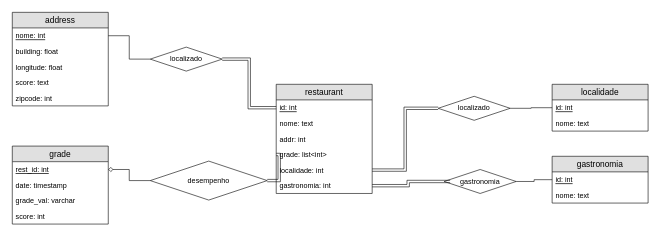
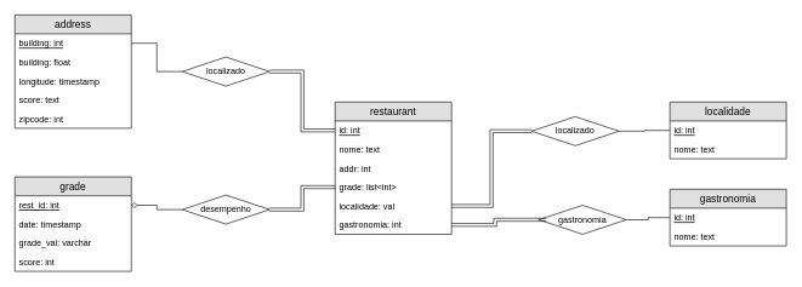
- <mxCell id="14" value="nome: int" style="text;strokeColor=none;fillColor=none;spacingLeft=4;spacingRight=4;overflow=hidden;rotatable=0;points=[[0,0.5],[1,0.5]];portConstraint=eastwest;fontSize=12;fontStyle=4" vertex="1" parent="13"><mxGeometry y="26" width="160" height="26" as="geometry" /></mxCell>
+ <mxCell id="14" value="building: int" style="text;strokeColor=none;fillColor=none;spacingLeft=4;spacingRight=4;overflow=hidden;rotatable=0;points=[[0,0.5],[1,0.5]];portConstraint=eastwest;fontSize=12;fontStyle=4" vertex="1" parent="13"><mxGeometry y="26" width="160" height="26" as="geometry" /></mxCell>
- <mxCell id="16" value="longitude: float" style="text;strokeColor=none;fillColor=none;spacingLeft=4;spacingRight=4;overflow=hidden;rotatable=0;points=[[0,0.5],[1,0.5]];portConstraint=eastwest;fontSize=12;" vertex="1" parent="13"><mxGeometry y="78" width="160" height="26" as="geometry" /></mxCell>
+ <mxCell id="16" value="longitude: timestamp" style="text;strokeColor=none;fillColor=none;spacingLeft=4;spacingRight=4;overflow=hidden;rotatable=0;points=[[0,0.5],[1,0.5]];portConstraint=eastwest;fontSize=12;" vertex="1" parent="13"><mxGeometry y="78" width="160" height="26" as="geometry" /></mxCell>
- <mxCell id="24" value="localidade: int" style="text;strokeColor=none;fillColor=none;spacingLeft=4;spacingRight=4;overflow=hidden;rotatable=0;points=[[0,0.5],[1,0.5]];portConstraint=eastwest;fontSize=12;" vertex="1" parent="19"><mxGeometry y="130" width="160" height="26" as="geometry" /></mxCell>
+ <mxCell id="24" value="localidade: val" style="text;strokeColor=none;fillColor=none;spacingLeft=4;spacingRight=4;overflow=hidden;rotatable=0;points=[[0,0.5],[1,0.5]];portConstraint=eastwest;fontSize=12;" vertex="1" parent="19"><mxGeometry y="130" width="160" height="26" as="geometry" /></mxCell>
- <mxCell id="31" value="desempenho" style="rhombus;whiteSpace=wrap;html=1;" vertex="1" parent="1"><mxGeometry x="250" y="268" width="195" height="65" as="geometry" /></mxCell>
+ <mxCell id="31" value="desempenho" style="rhombus;whiteSpace=wrap;html=1;" vertex="1" parent="1"><mxGeometry x="250" y="268" width="120" height="40" as="geometry" /></mxCell>
